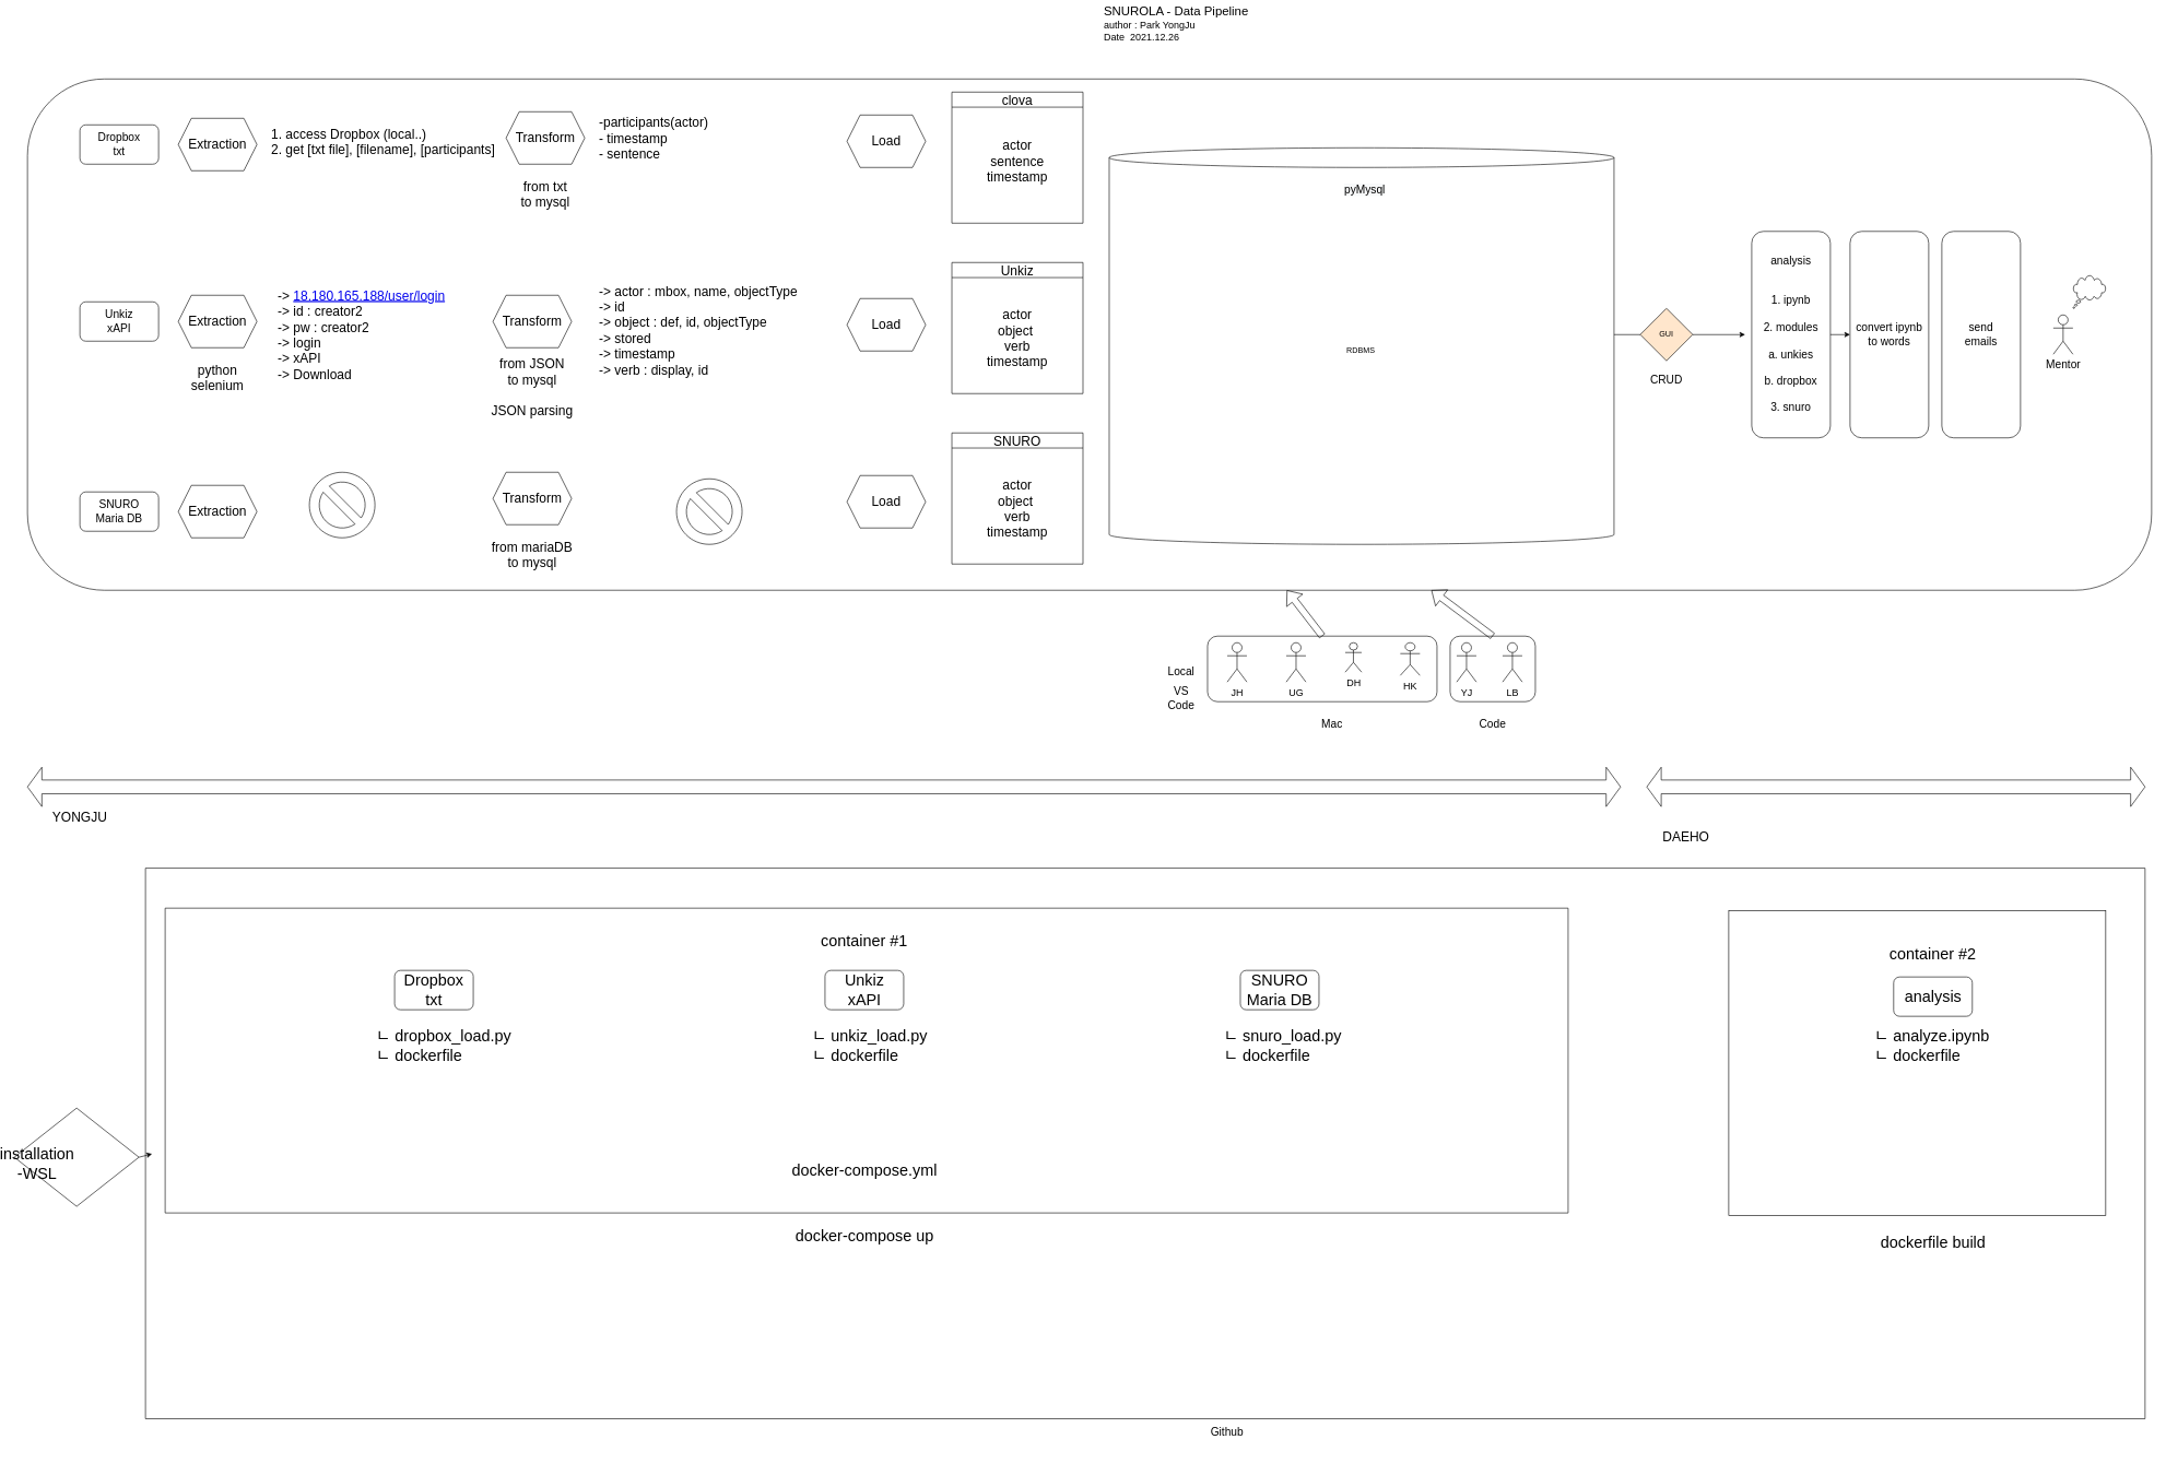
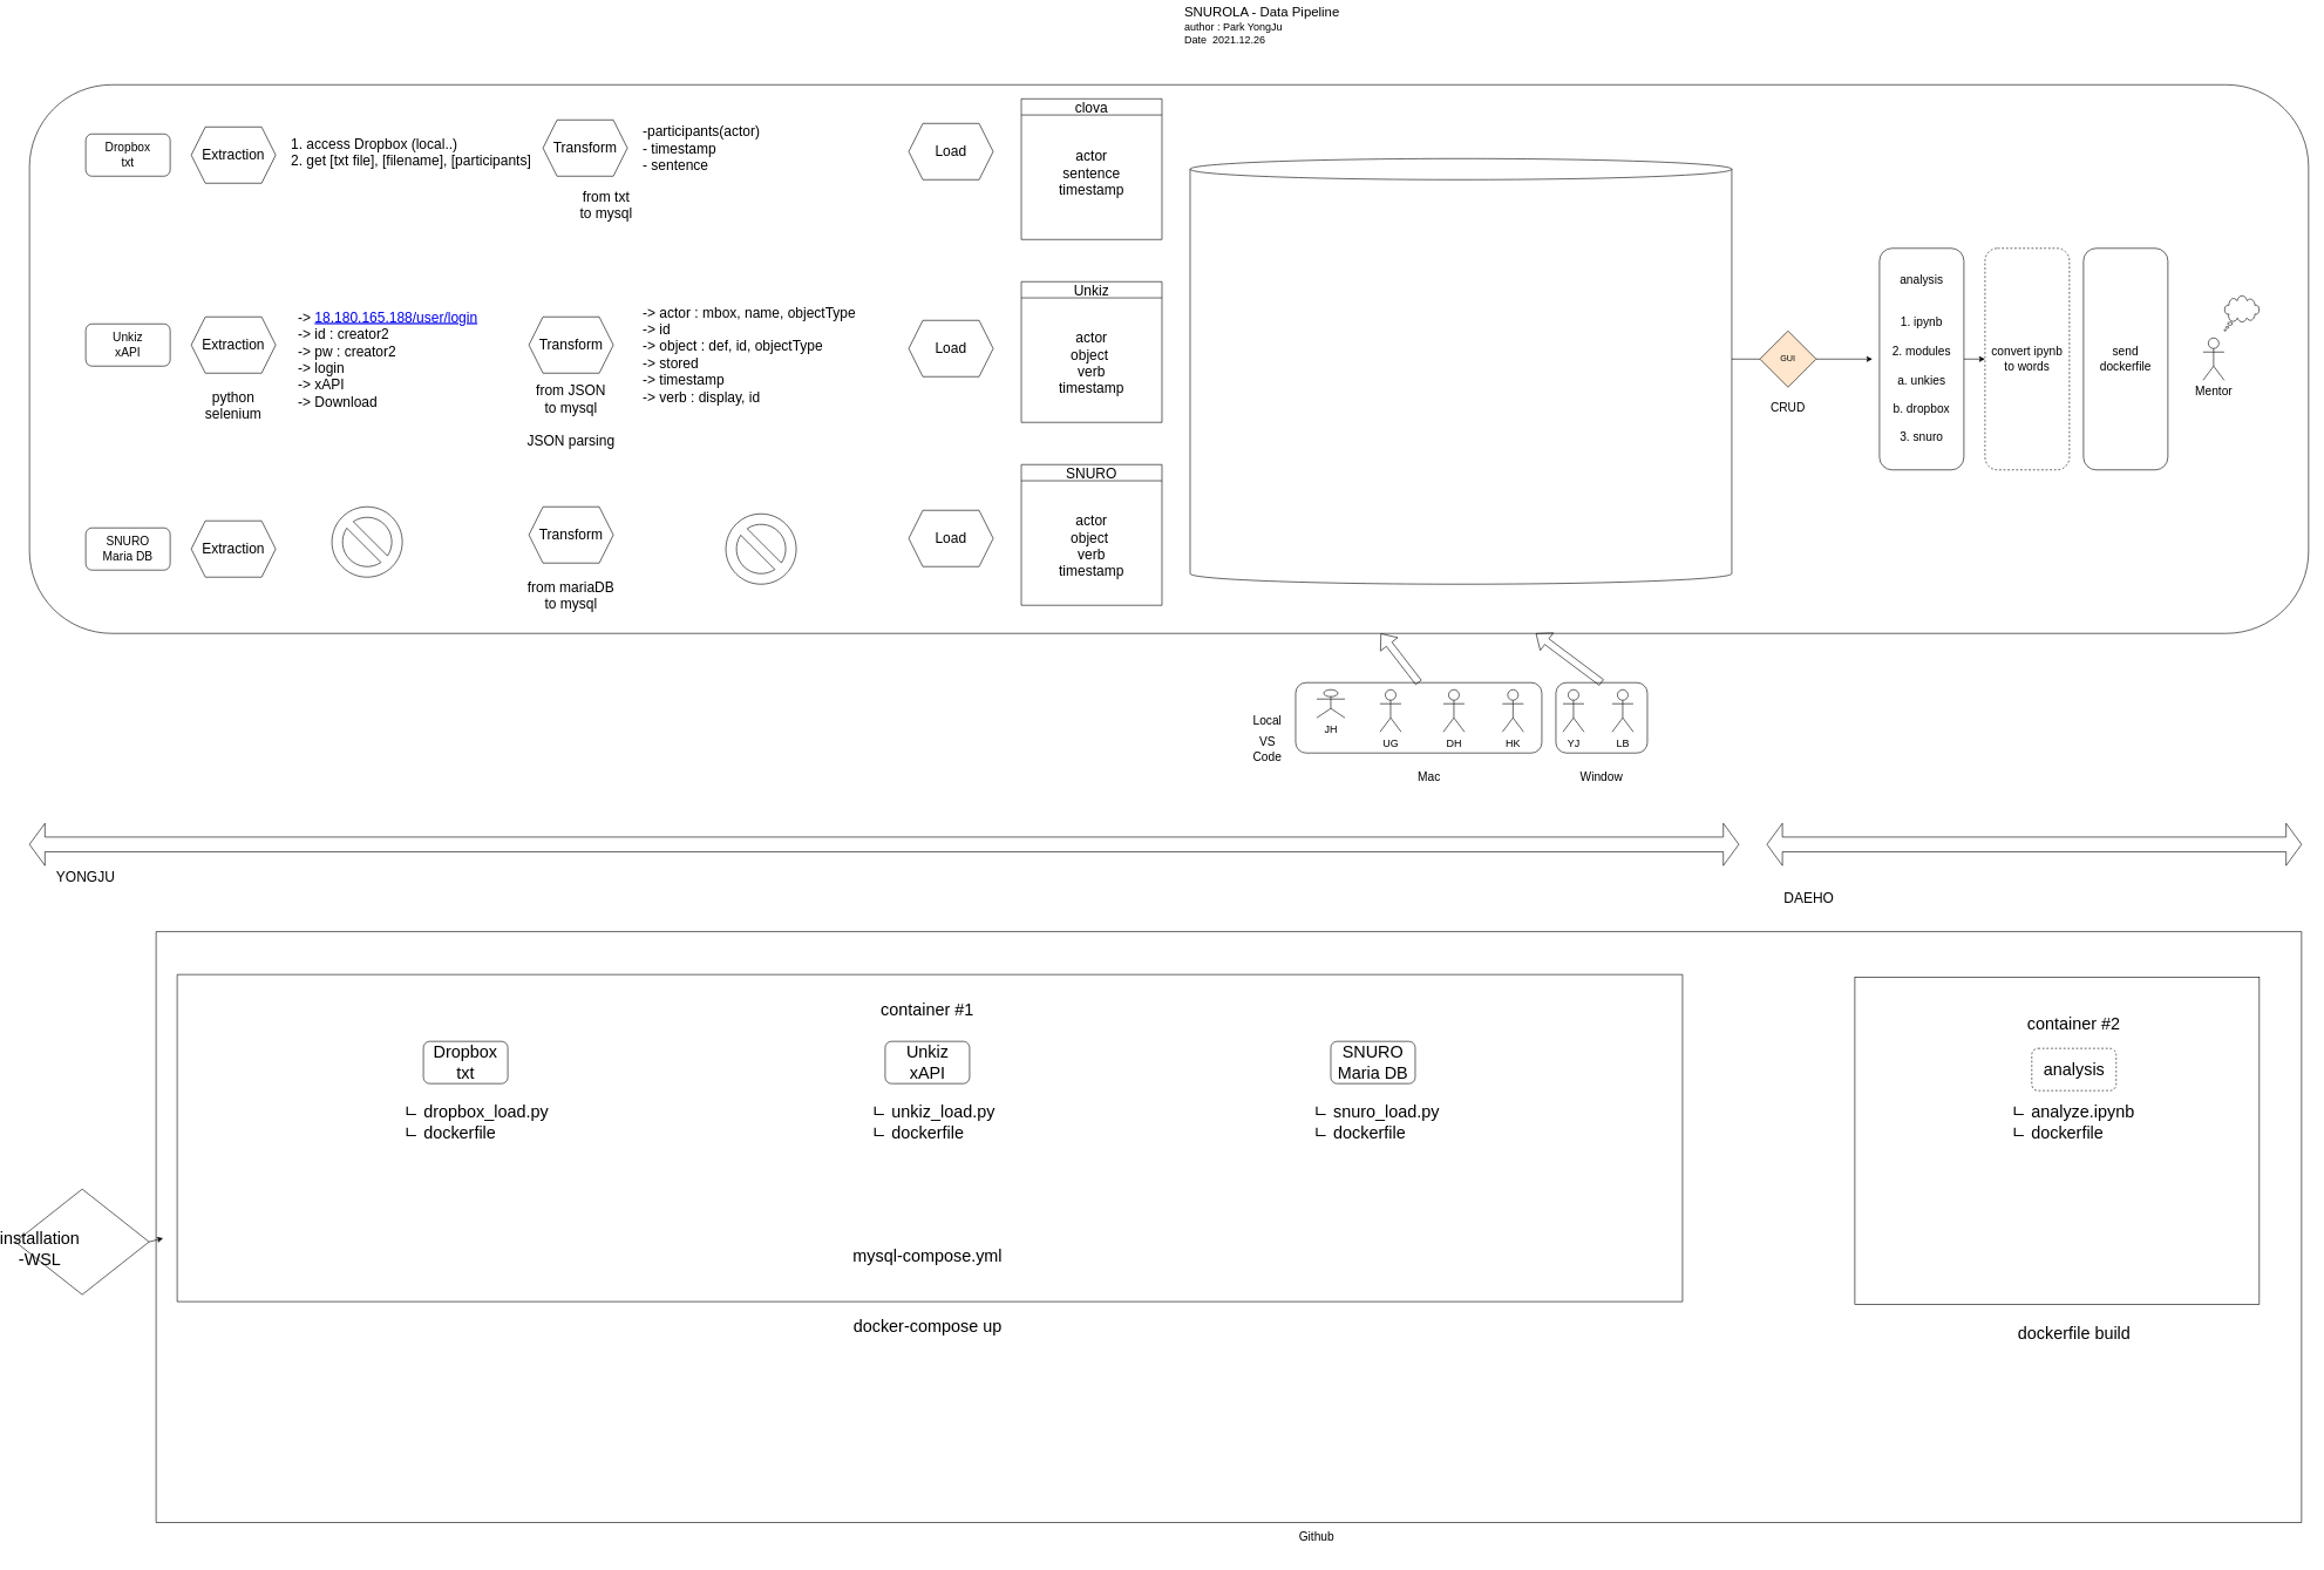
- <mxCell id="26" value="&lt;br&gt;&lt;br&gt;&lt;span style=&quot;color: rgb(0 , 0 , 0) ; font-family: &amp;#34;helvetica&amp;#34; ; font-size: 17px ; font-style: normal ; font-weight: 400 ; letter-spacing: normal ; text-align: center ; text-indent: 0px ; text-transform: none ; word-spacing: 0px ; background-color: rgb(248 , 249 , 250) ; display: inline ; float: none&quot;&gt;pyMysql&lt;/span&gt;" style="text;html=1;strokeColor=none;fillColor=none;align=center;verticalAlign=middle;whiteSpace=wrap;rounded=0;" vertex="1" parent="1"><mxGeometry x="2050" y="260" width="60" height="30" as="geometry" /></mxCell>
- <mxCell id="46" value="from txt&lt;br&gt;to mysql" style="text;html=1;strokeColor=none;fillColor=none;align=center;verticalAlign=middle;whiteSpace=wrap;rounded=0;labelBackgroundColor=none;fontSize=20;fontColor=#000000;" vertex="1" parent="1"><mxGeometry x="760" y="265" width="140" height="60" as="geometry" /></mxCell>
+ <mxCell id="46" value="from txt&lt;br&gt;to mysql" style="text;html=1;strokeColor=none;fillColor=none;align=center;verticalAlign=middle;whiteSpace=wrap;rounded=0;labelBackgroundColor=none;fontSize=20;fontColor=#000000;" vertex="1" parent="1"><mxGeometry x="790" y="260" width="140" height="60" as="geometry" /></mxCell>
- <mxCell id="19" value="convert ipynb to words" style="rounded=1;whiteSpace=wrap;html=1;fontSize=17;fillColor=none;" parent="1" vertex="1"><mxGeometry x="2820" y="352.5" width="120" height="315" as="geometry" /></mxCell>
+ <mxCell id="19" value="convert ipynb to words" style="rounded=1;whiteSpace=wrap;html=1;fontSize=17;fillColor=none;dashed=1;" parent="1" vertex="1"><mxGeometry x="2820" y="352.5" width="120" height="315" as="geometry" /></mxCell>
- <mxCell id="55" value="send&lt;br&gt;emails" style="rounded=1;whiteSpace=wrap;html=1;fontSize=17;fillColor=none;" vertex="1" parent="1"><mxGeometry x="2960" y="352.5" width="120" height="315" as="geometry" /></mxCell>
+ <mxCell id="55" value="send&lt;br&gt;dockerfile" style="rounded=1;whiteSpace=wrap;html=1;fontSize=17;fillColor=none;" vertex="1" parent="1"><mxGeometry x="2960" y="352.5" width="120" height="315" as="geometry" /></mxCell>
- <mxCell id="80" value="RDBMS" style="text;html=1;strokeColor=none;fillColor=none;align=center;verticalAlign=middle;whiteSpace=wrap;rounded=0;" vertex="1" parent="1"><mxGeometry x="2044" y="520" width="60" height="30" as="geometry" /></mxCell>
- <mxCell id="8" value="DH" style="shape=umlActor;verticalLabelPosition=bottom;verticalAlign=top;html=1;outlineConnect=0;fontSize=15;" parent="1" vertex="1"><mxGeometry x="2050" y="980" width="25" height="45" as="geometry" /></mxCell>
+ <mxCell id="8" value="DH" style="shape=umlActor;verticalLabelPosition=bottom;verticalAlign=top;html=1;outlineConnect=0;fontSize=15;" parent="1" vertex="1"><mxGeometry x="2050" y="980" width="30" height="60" as="geometry" /></mxCell>
- <mxCell id="10" value="HK" style="shape=umlActor;verticalLabelPosition=bottom;verticalAlign=top;html=1;outlineConnect=0;fontSize=15;" parent="1" vertex="1"><mxGeometry x="2134" y="980" width="30" height="50" as="geometry" /></mxCell>
+ <mxCell id="10" value="HK" style="shape=umlActor;verticalLabelPosition=bottom;verticalAlign=top;html=1;outlineConnect=0;fontSize=15;" parent="1" vertex="1"><mxGeometry x="2134" y="980" width="30" height="60" as="geometry" /></mxCell>
- <mxCell id="5" value="JH" style="shape=umlActor;verticalLabelPosition=bottom;verticalAlign=top;html=1;outlineConnect=0;fontSize=15;" parent="1" vertex="1"><mxGeometry x="1870" y="980" width="30" height="60" as="geometry" /></mxCell>
+ <mxCell id="5" value="JH" style="shape=umlActor;verticalLabelPosition=bottom;verticalAlign=top;html=1;outlineConnect=0;fontSize=15;" parent="1" vertex="1"><mxGeometry x="1870" y="980" width="40" height="40" as="geometry" /></mxCell>
- <mxCell id="15" value="&lt;font style=&quot;font-size: 17px&quot;&gt;Code&lt;/font&gt;" style="text;html=1;strokeColor=none;fillColor=none;align=center;verticalAlign=middle;whiteSpace=wrap;rounded=0;fontSize=15;" parent="1" vertex="1"><mxGeometry x="2245" y="1090" width="60" height="30" as="geometry" /></mxCell>
+ <mxCell id="15" value="&lt;font style=&quot;font-size: 17px&quot;&gt;Window&lt;/font&gt;" style="text;html=1;strokeColor=none;fillColor=none;align=center;verticalAlign=middle;whiteSpace=wrap;rounded=0;fontSize=15;" parent="1" vertex="1"><mxGeometry x="2245" y="1090" width="60" height="30" as="geometry" /></mxCell>
- <mxCell id="77" value="&lt;span style=&quot;font-size: 24px&quot;&gt;analysis&lt;/span&gt;" style="rounded=1;whiteSpace=wrap;html=1;" vertex="1" parent="65"><mxGeometry x="2666.5" y="166" width="120" height="60" as="geometry" /></mxCell>
+ <mxCell id="77" value="&lt;span style=&quot;font-size: 24px&quot;&gt;analysis&lt;/span&gt;" style="rounded=1;whiteSpace=wrap;html=1;dashed=1;" vertex="1" parent="65"><mxGeometry x="2666.5" y="166" width="120" height="60" as="geometry" /></mxCell>
- <mxCell id="75" value="&lt;div style=&quot;text-align: left&quot;&gt;&lt;span style=&quot;font-size: 24px&quot;&gt;docker-compose.yml&lt;/span&gt;&lt;/div&gt;" style="text;html=1;strokeColor=none;fillColor=none;align=center;verticalAlign=middle;whiteSpace=wrap;rounded=0;fontSize=15;" vertex="1" parent="65"><mxGeometry x="881.5" y="446" width="430" height="30" as="geometry" /></mxCell>
+ <mxCell id="75" value="&lt;div style=&quot;text-align: left&quot;&gt;&lt;span style=&quot;font-size: 24px&quot;&gt;mysql-compose.yml&lt;/span&gt;&lt;/div&gt;" style="text;html=1;strokeColor=none;fillColor=none;align=center;verticalAlign=middle;whiteSpace=wrap;rounded=0;fontSize=15;" vertex="1" parent="65"><mxGeometry x="881.5" y="446" width="430" height="30" as="geometry" /></mxCell>
